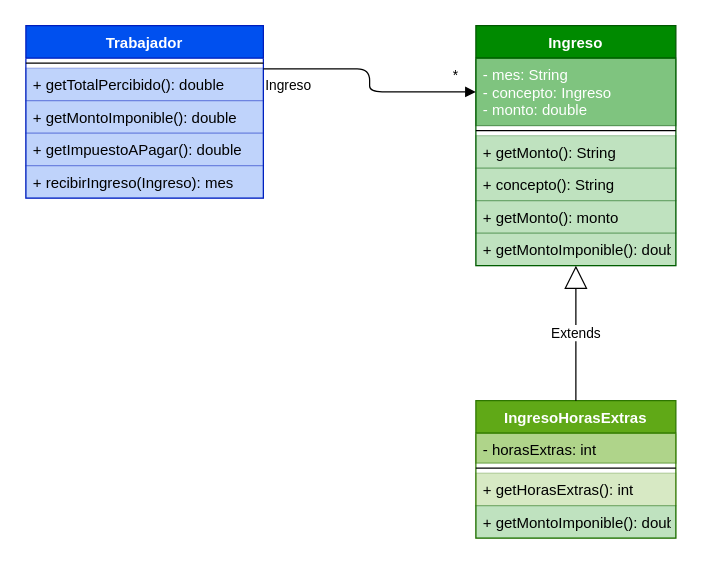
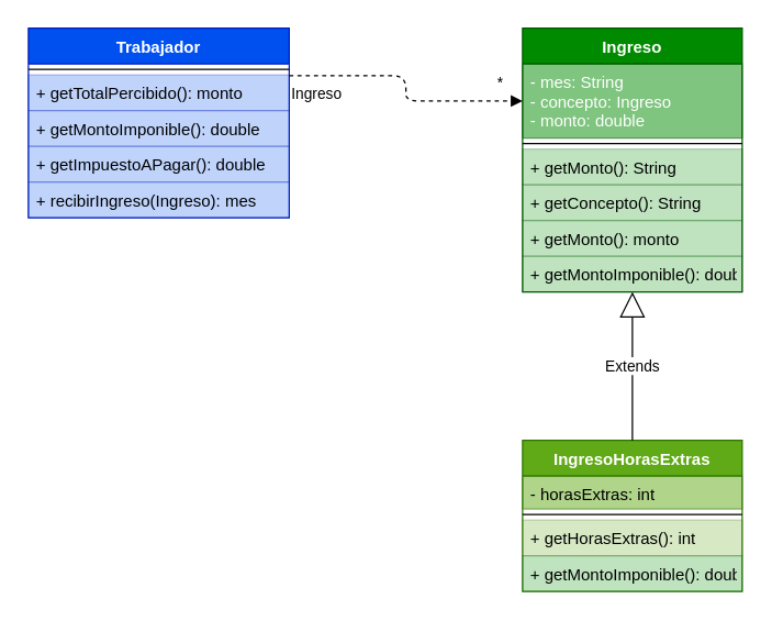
- <mxCell id="21" value="Ingreso" style="endArrow=block;endFill=1;html=1;edgeStyle=orthogonalEdgeStyle;align=left;verticalAlign=top;entryX=0;entryY=0.5;entryDx=0;entryDy=0;exitX=1;exitY=0.25;exitDx=0;exitDy=0;" parent="1" source="2" target="9" edge="1"><mxGeometry x="-1" relative="1" as="geometry"><mxPoint x="220" y="240" as="sourcePoint" /><mxPoint x="470" y="240" as="targetPoint" /></mxGeometry></mxCell>
+ <mxCell id="21" value="Ingreso" style="endArrow=block;endFill=1;html=1;edgeStyle=orthogonalEdgeStyle;align=left;verticalAlign=top;entryX=0;entryY=0.5;entryDx=0;entryDy=0;exitX=1;exitY=0.25;exitDx=0;exitDy=0;dashed=1;" parent="1" source="2" target="9" edge="1"><mxGeometry x="-1" relative="1" as="geometry"><mxPoint x="220" y="240" as="sourcePoint" /><mxPoint x="470" y="240" as="targetPoint" /></mxGeometry></mxCell>
- <mxCell id="4" value="+ getTotalPercibido(): double" style="text;strokeColor=#001DBC;fillColor=#0050ef;align=left;verticalAlign=top;spacingLeft=4;spacingRight=4;overflow=hidden;rotatable=0;points=[[0,0.5],[1,0.5]];portConstraint=eastwest;fontColor=#000000;opacity=25;" parent="2" vertex="1"><mxGeometry y="34" width="190" height="26" as="geometry" /></mxCell>
+ <mxCell id="4" value="+ getTotalPercibido(): monto" style="text;strokeColor=#001DBC;fillColor=#0050ef;align=left;verticalAlign=top;spacingLeft=4;spacingRight=4;overflow=hidden;rotatable=0;points=[[0,0.5],[1,0.5]];portConstraint=eastwest;fontColor=#000000;opacity=25;" parent="2" vertex="1"><mxGeometry y="34" width="190" height="26" as="geometry" /></mxCell>
- <mxCell id="12" value="+ concepto(): String" style="text;strokeColor=#005700;fillColor=#008a00;align=left;verticalAlign=top;spacingLeft=4;spacingRight=4;overflow=hidden;rotatable=0;points=[[0,0.5],[1,0.5]];portConstraint=eastwest;opacity=25;fontColor=#000000;" parent="8" vertex="1"><mxGeometry y="114" width="160" height="26" as="geometry" /></mxCell>
+ <mxCell id="12" value="+ getConcepto(): String" style="text;strokeColor=#005700;fillColor=#008a00;align=left;verticalAlign=top;spacingLeft=4;spacingRight=4;overflow=hidden;rotatable=0;points=[[0,0.5],[1,0.5]];portConstraint=eastwest;opacity=25;fontColor=#000000;" parent="8" vertex="1"><mxGeometry y="114" width="160" height="26" as="geometry" /></mxCell>
